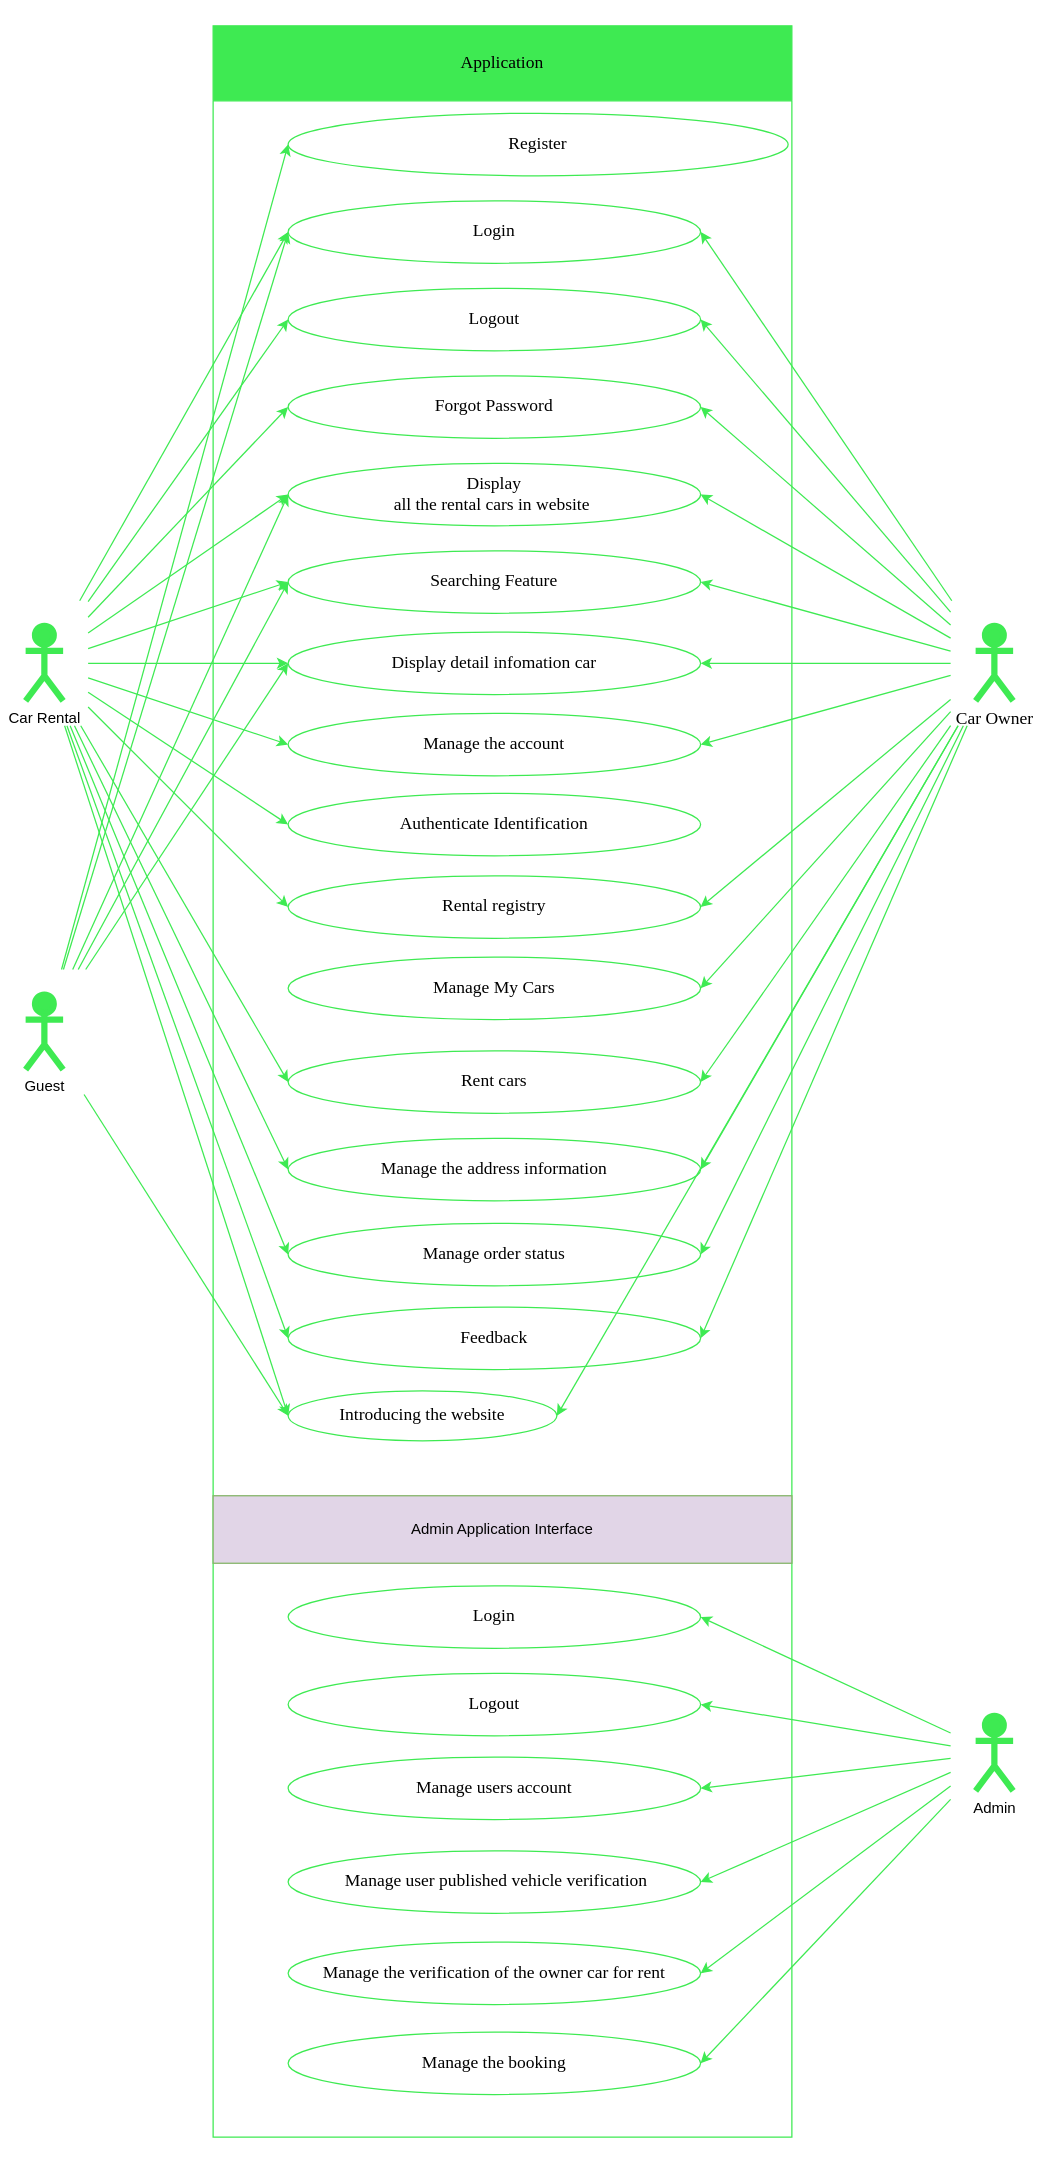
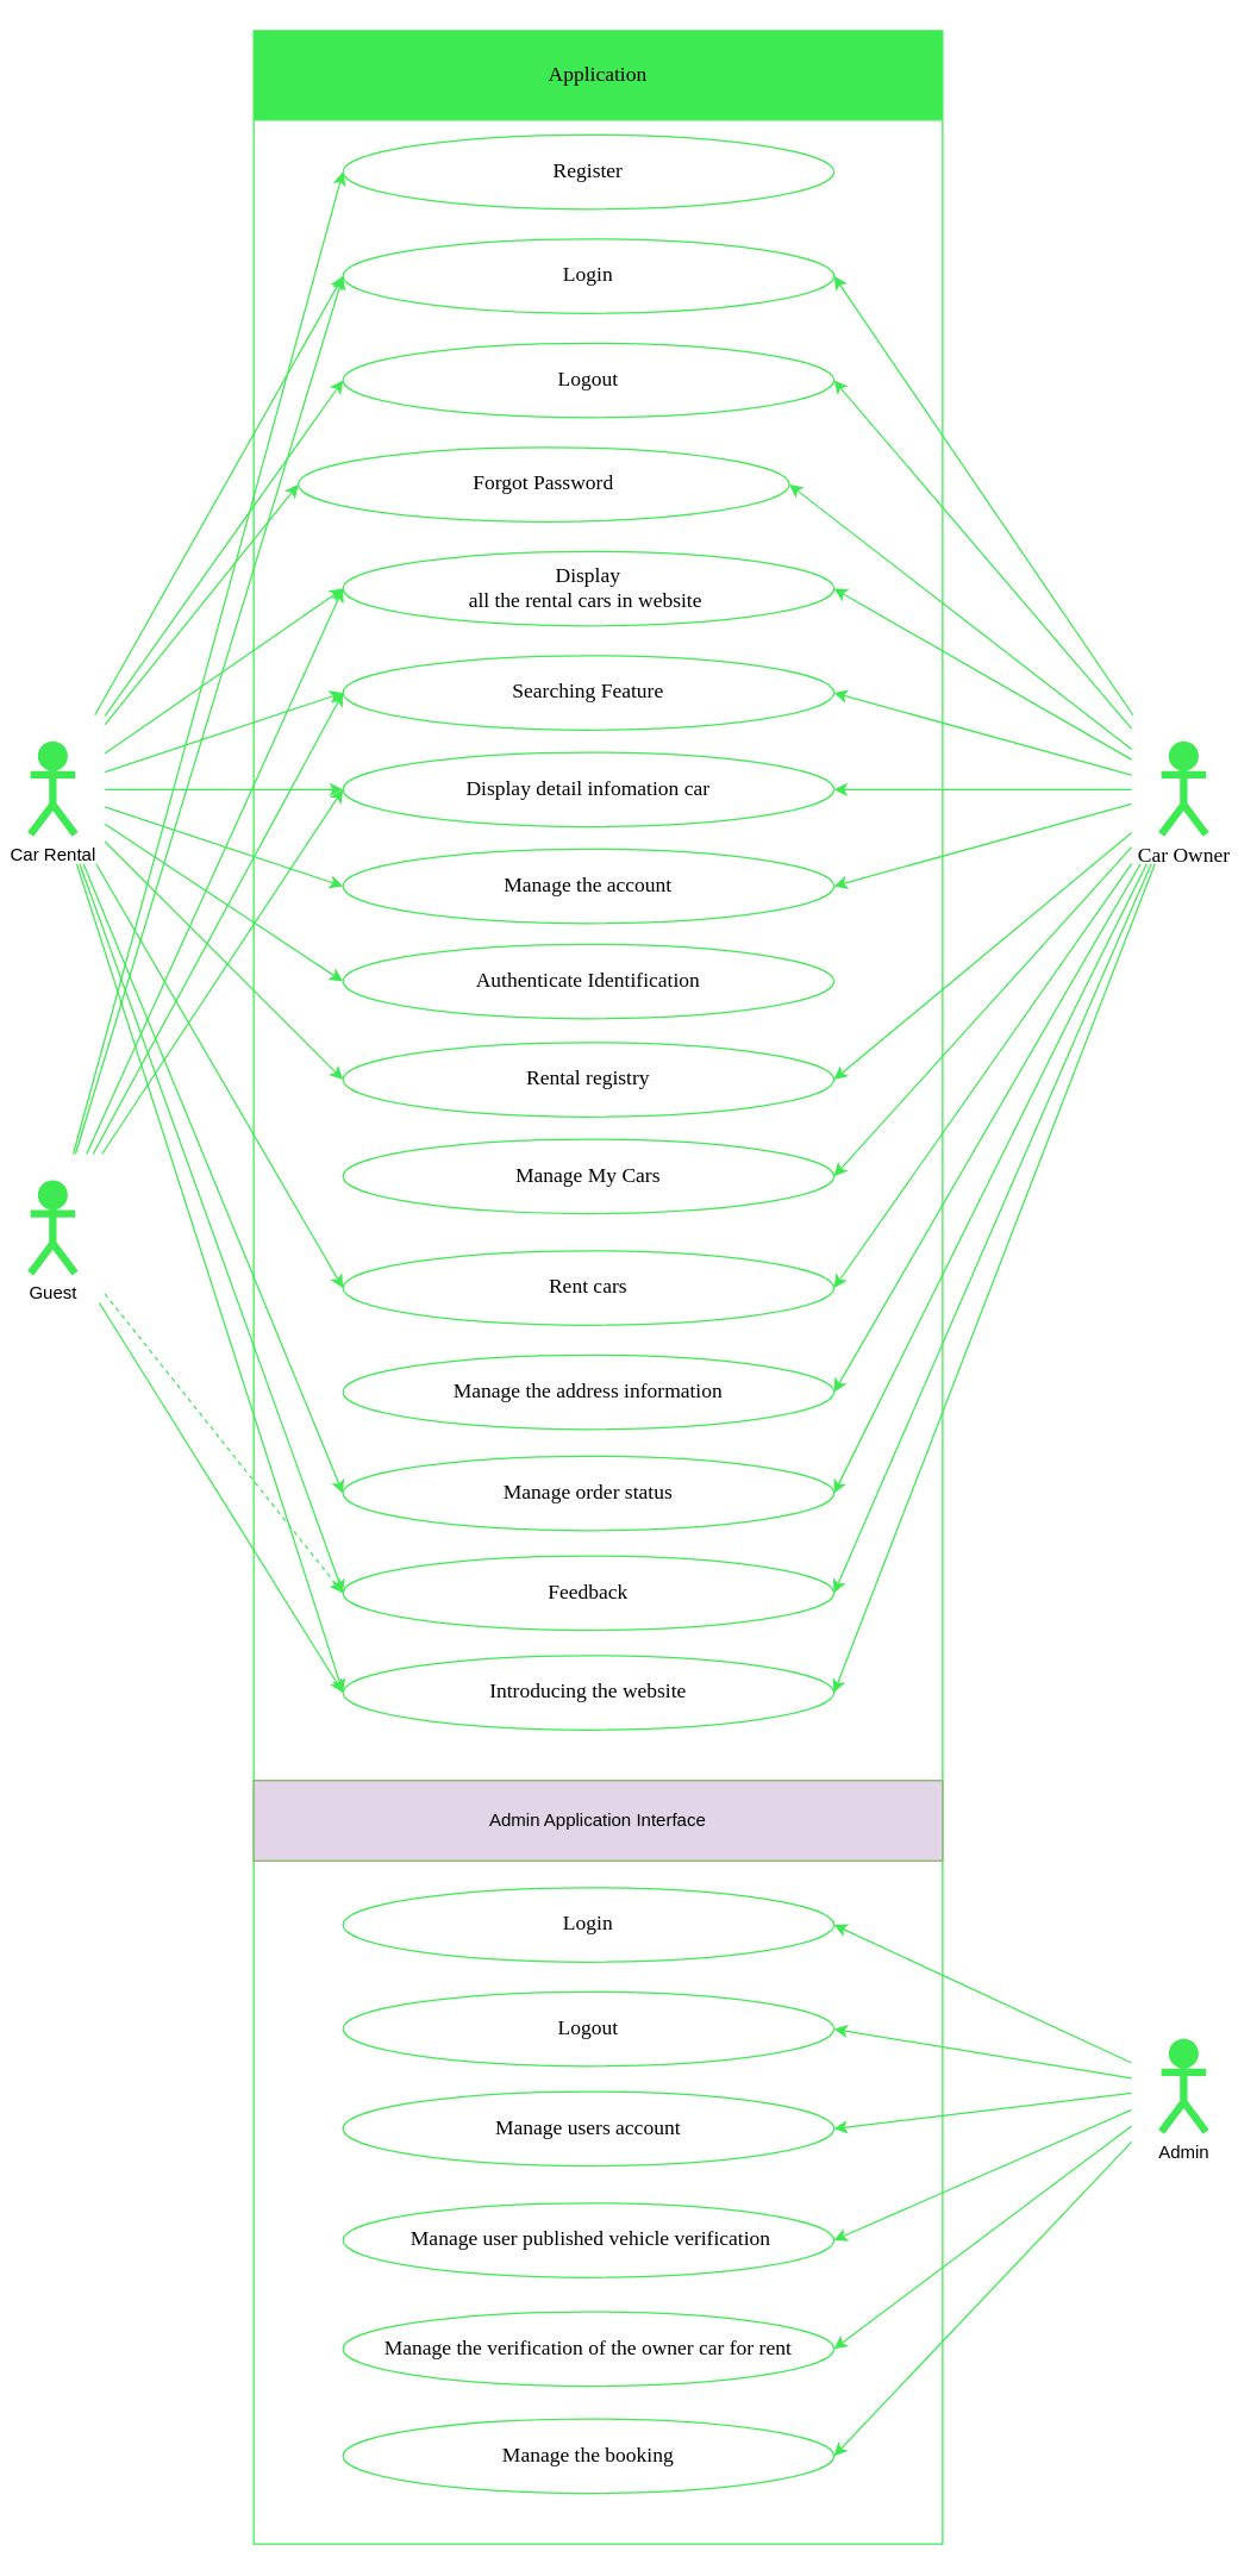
- <mxCell id="3" value="Register" style="ellipse;whiteSpace=wrap;html=1;fontStyle=0;fontFamily=Tahoma;fontSize=14;strokeColor=#3EEA52;" parent="2" vertex="1"><mxGeometry x="60" y="70" width="400" height="50" as="geometry" /></mxCell>
+ <mxCell id="3" value="Register" style="ellipse;whiteSpace=wrap;html=1;fontStyle=0;fontFamily=Tahoma;fontSize=14;strokeColor=#3EEA52;" parent="2" vertex="1"><mxGeometry x="60" y="70" width="330" height="50" as="geometry" /></mxCell>
- <mxCell id="6" value="Forgot Password" style="ellipse;whiteSpace=wrap;html=1;fontStyle=0;fontFamily=Tahoma;fontSize=14;strokeColor=#3EEA52;" parent="2" vertex="1"><mxGeometry x="60" y="280" width="330" height="50" as="geometry" /></mxCell>
+ <mxCell id="6" value="Forgot Password" style="ellipse;whiteSpace=wrap;html=1;fontStyle=0;fontFamily=Tahoma;fontSize=14;strokeColor=#3EEA52;" parent="2" vertex="1"><mxGeometry x="30" y="280" width="330" height="50" as="geometry" /></mxCell>
- <mxCell id="53" style="rounded=0;orthogonalLoop=1;jettySize=auto;html=1;entryX=0;entryY=0.5;entryDx=0;entryDy=0;fontSize=12;strokeColor=#3EEA52;" parent="1" source="55" target="13" edge="1"><mxGeometry relative="1" as="geometry" /></mxCell>
+ <mxCell id="62" style="rounded=0;orthogonalLoop=1;jettySize=auto;html=1;entryX=0;entryY=0.5;entryDx=0;entryDy=0;dashed=1;strokeColor=#3EEA52;" parent="1" source="63" target="14" edge="1"><mxGeometry relative="1" as="geometry" /></mxCell>
- <mxCell id="15" value="Introducing the website" style="ellipse;whiteSpace=wrap;html=1;fontStyle=0;fontFamily=Tahoma;fontSize=14;fillColor=#FFFFFF;strokeColor=#3EEA52;" parent="2" vertex="1"><mxGeometry x="60" y="1092" width="215" height="40" as="geometry" /></mxCell>
+ <mxCell id="15" value="Introducing the website" style="ellipse;whiteSpace=wrap;html=1;fontStyle=0;fontFamily=Tahoma;fontSize=14;fillColor=#FFFFFF;strokeColor=#3EEA52;" parent="2" vertex="1"><mxGeometry x="60" y="1092" width="330" height="50" as="geometry" /></mxCell>
